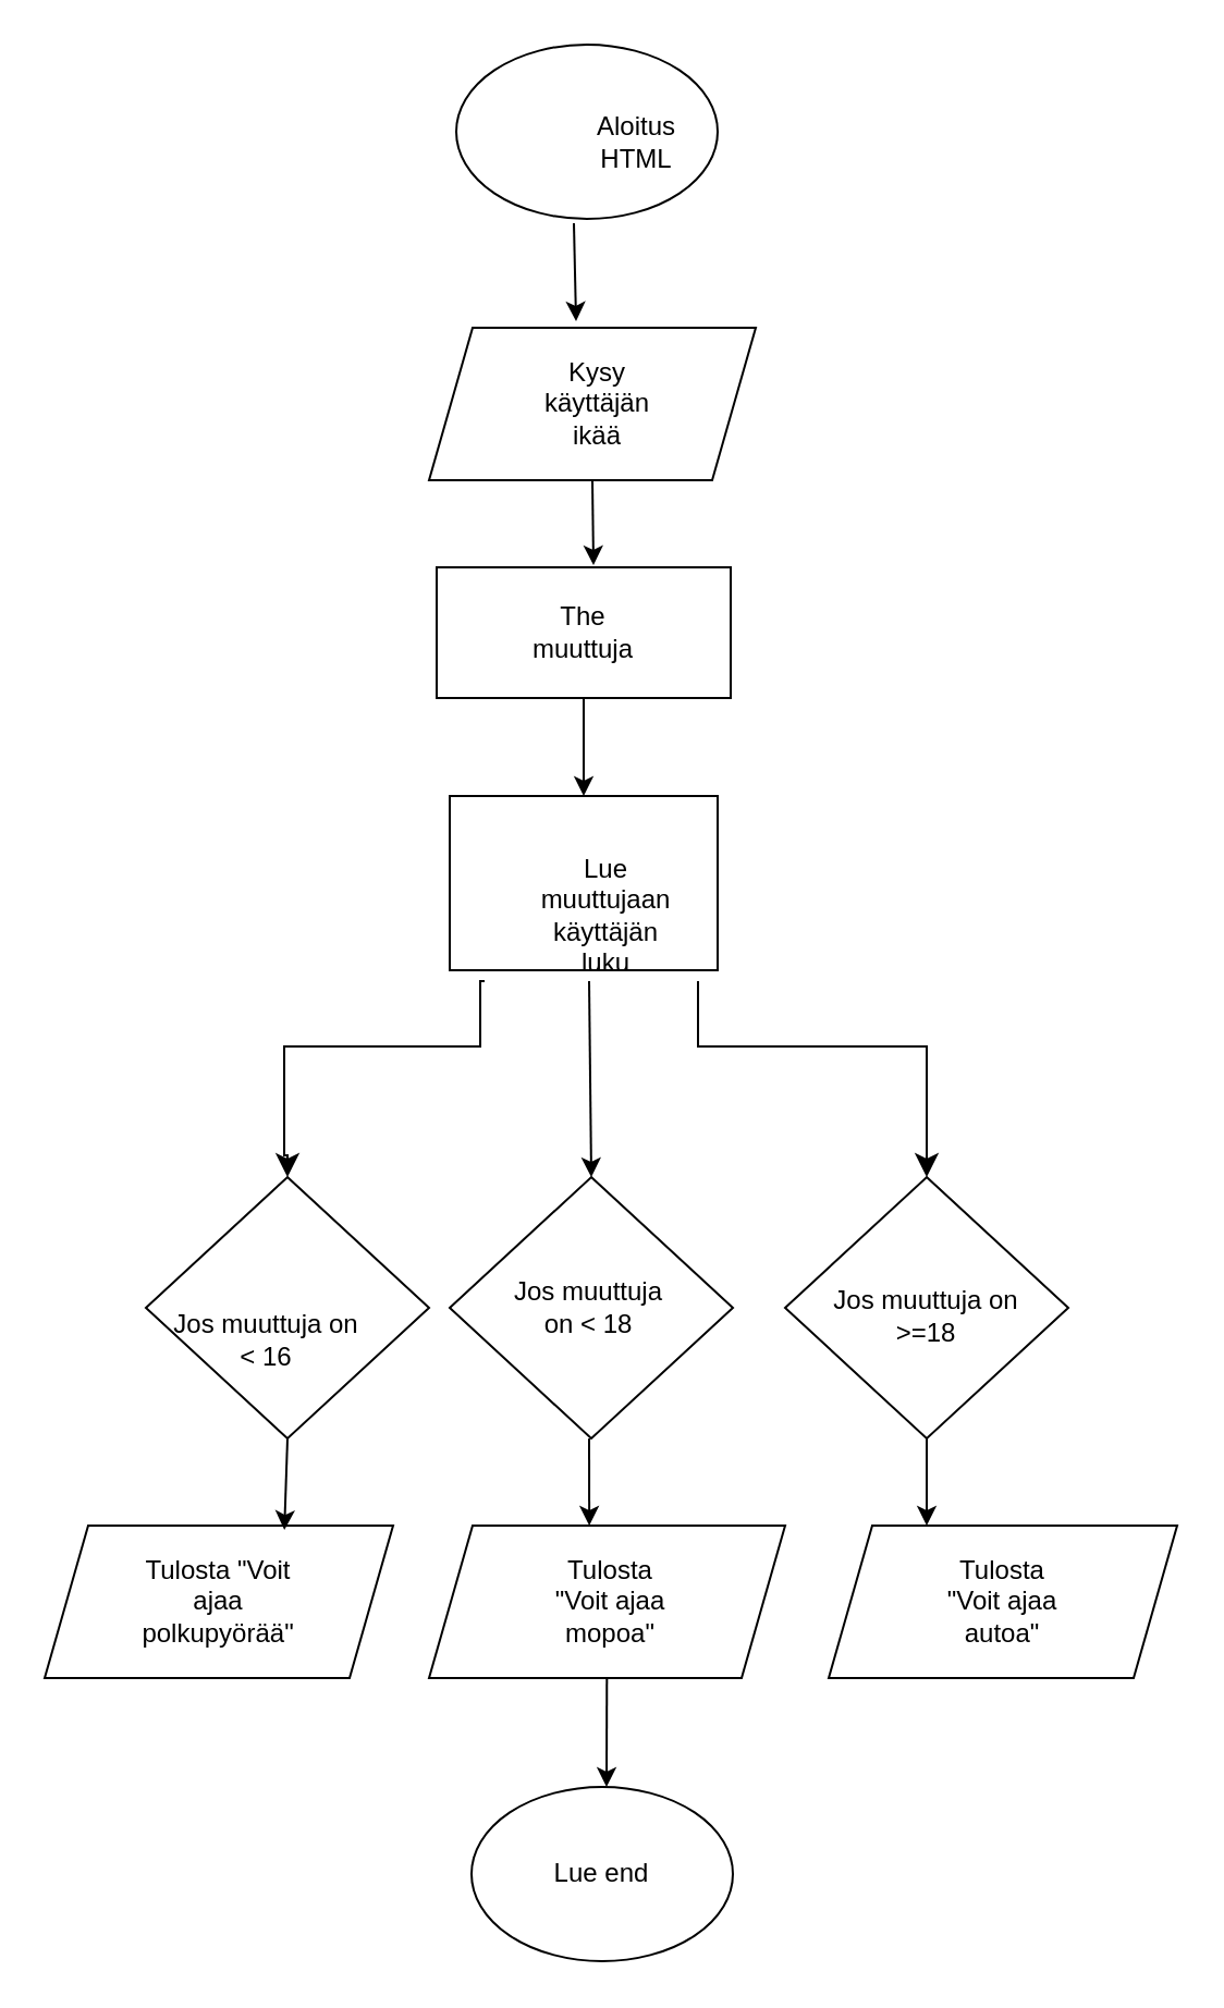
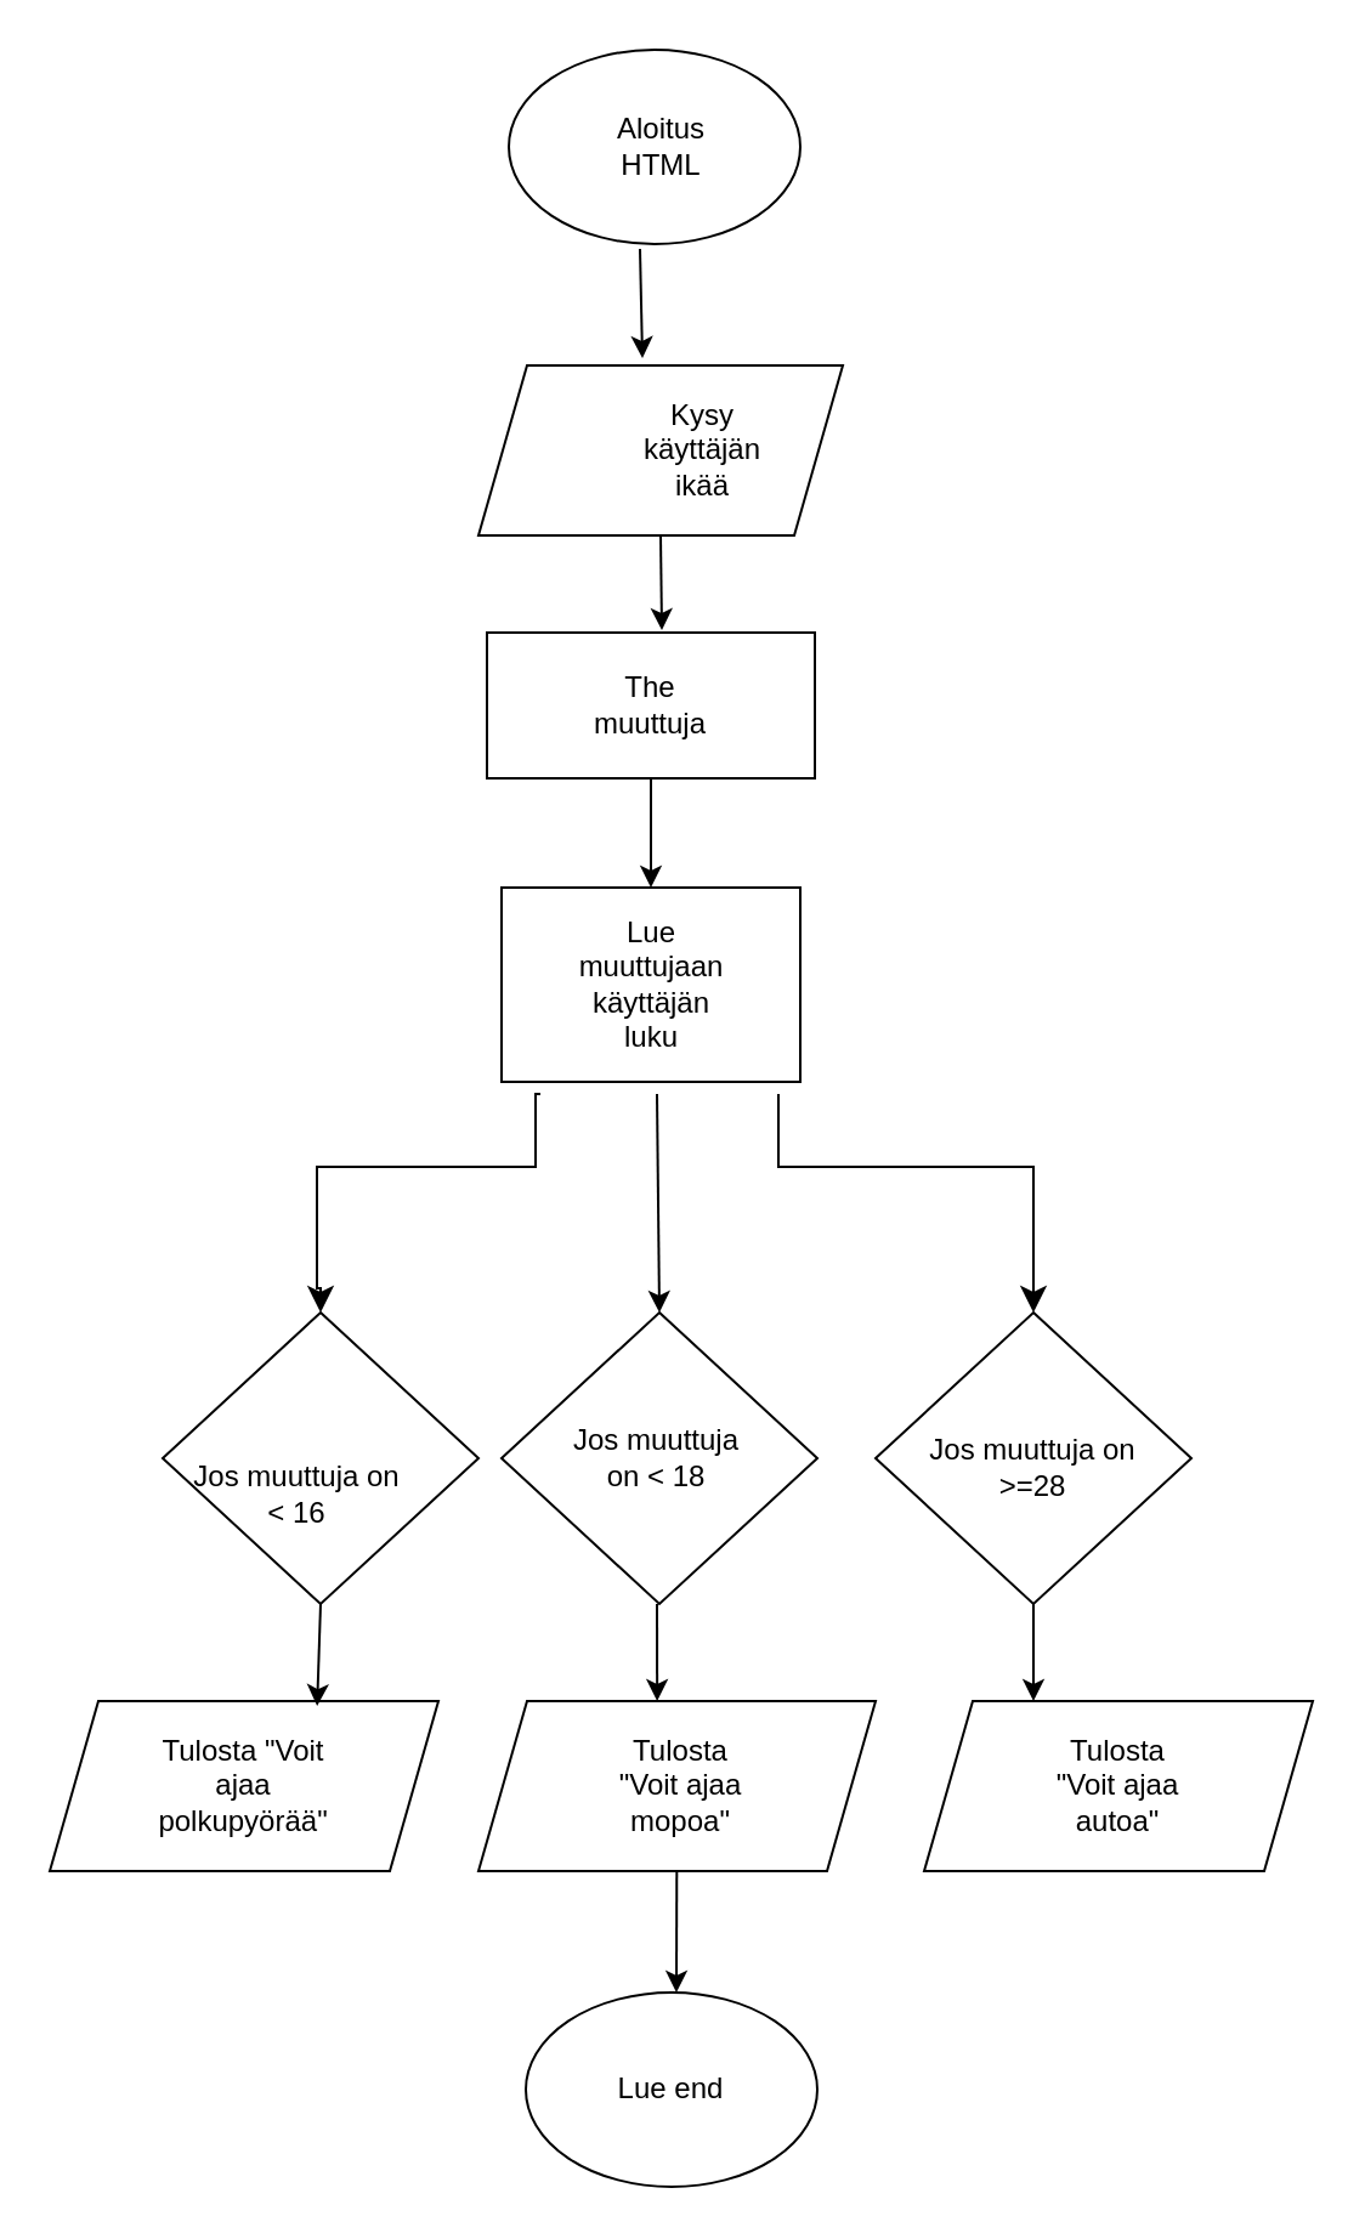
- <mxCell id="3" value="Aloitus HTML" style="text;html=1;align=center;verticalAlign=middle;whiteSpace=wrap;rounded=0;" vertex="1" parent="1"><mxGeometry x="261.5" y="50" width="60" height="30" as="geometry" /></mxCell>
+ <mxCell id="3" value="Aloitus HTML" style="text;html=1;align=center;verticalAlign=middle;whiteSpace=wrap;rounded=0;" vertex="1" parent="1"><mxGeometry x="241.5" y="45" width="60" height="30" as="geometry" /></mxCell>
- <mxCell id="5" value="Kysy käyttäjän ikää" style="text;html=1;align=center;verticalAlign=middle;whiteSpace=wrap;rounded=0;" vertex="1" parent="1"><mxGeometry x="244" y="170" width="60" height="30" as="geometry" /></mxCell>
+ <mxCell id="5" value="Kysy käyttäjän ikää" style="text;html=1;align=center;verticalAlign=middle;whiteSpace=wrap;rounded=0;" vertex="1" parent="1"><mxGeometry x="259" y="170" width="60" height="30" as="geometry" /></mxCell>
- <mxCell id="8" value="Lue muuttujaan käyttäjän luku" style="text;html=1;align=center;verticalAlign=middle;whiteSpace=wrap;rounded=0;" vertex="1" parent="1"><mxGeometry x="247.5" y="405" width="60" height="30" as="geometry" /></mxCell>
+ <mxCell id="8" value="Lue muuttujaan käyttäjän luku" style="text;html=1;align=center;verticalAlign=middle;whiteSpace=wrap;rounded=0;" vertex="1" parent="1"><mxGeometry x="237.5" y="390" width="60" height="30" as="geometry" /></mxCell>
- <mxCell id="15" value="Jos muuttuja on &amp;gt;=18" style="text;html=1;align=center;verticalAlign=middle;whiteSpace=wrap;rounded=0;" vertex="1" parent="1"><mxGeometry x="380" y="563.75" width="90" height="80" as="geometry" /></mxCell>
+ <mxCell id="15" value="Jos muuttuja on &amp;gt;=28" style="text;html=1;align=center;verticalAlign=middle;whiteSpace=wrap;rounded=0;" vertex="1" parent="1"><mxGeometry x="380" y="563.75" width="90" height="80" as="geometry" /></mxCell>
